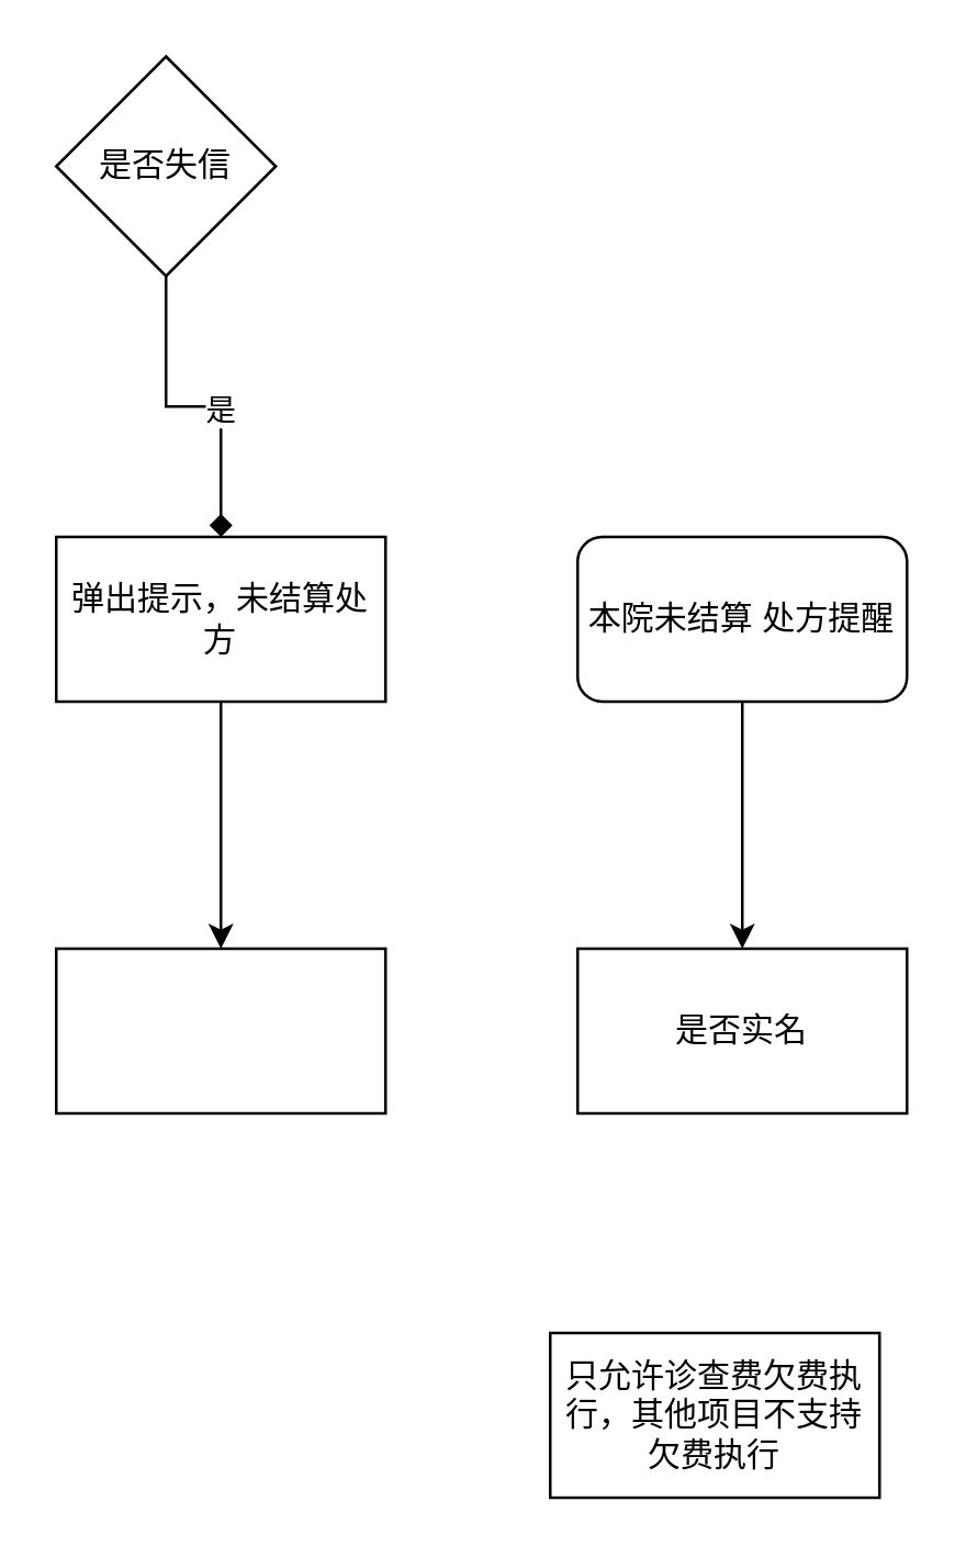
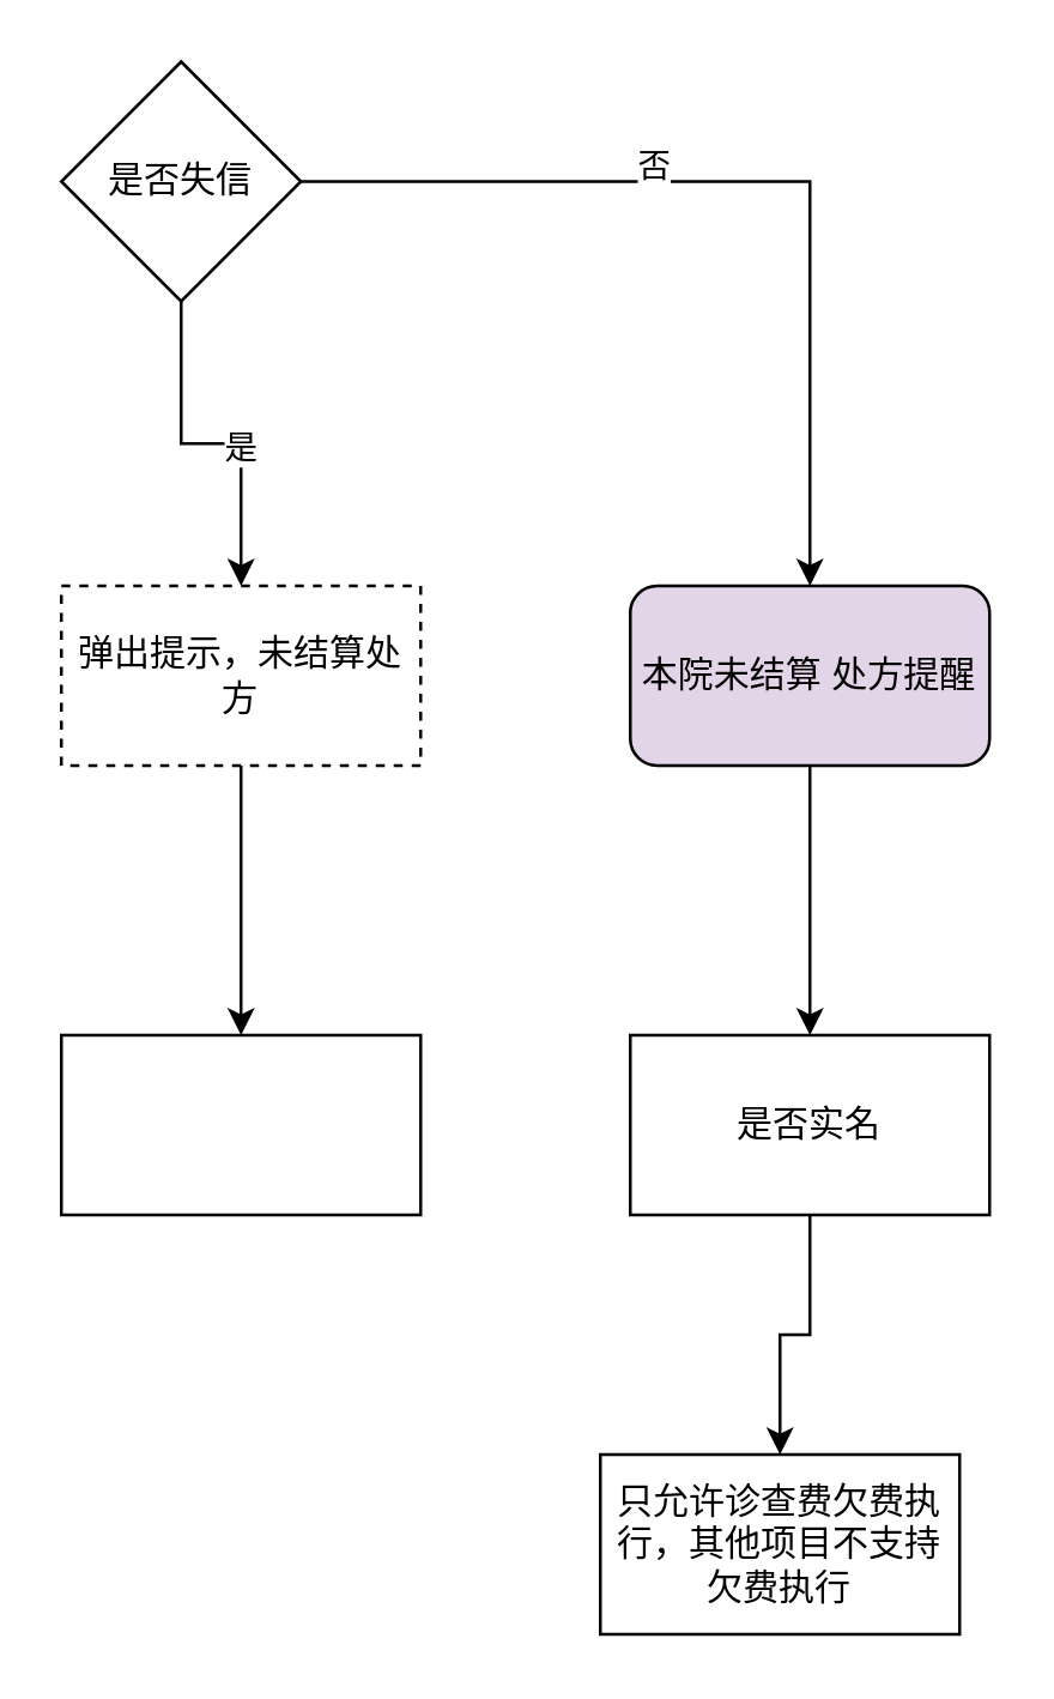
+ <mxCell id="4" value="" style="edgeStyle=orthogonalEdgeStyle;rounded=0;orthogonalLoop=1;jettySize=auto;html=1;" edge="1" parent="1" source="6" target="10"><mxGeometry relative="1" as="geometry" /></mxCell>
+ <mxCell id="5" value="否" style="edgeLabel;html=1;align=center;verticalAlign=middle;resizable=0;points=[];" vertex="1" connectable="0" parent="4"><mxGeometry x="-0.233" y="6" relative="1" as="geometry"><mxPoint as="offset" /></mxGeometry></mxCell>
- <mxCell id="2" style="edgeStyle=orthogonalEdgeStyle;rounded=0;orthogonalLoop=1;jettySize=auto;html=1;endArrow=diamond;" edge="1" parent="1" source="6" target="7"><mxGeometry relative="1" as="geometry" /></mxCell>
+ <mxCell id="2" style="edgeStyle=orthogonalEdgeStyle;rounded=0;orthogonalLoop=1;jettySize=auto;html=1;" edge="1" parent="1" source="6" target="7"><mxGeometry relative="1" as="geometry" /></mxCell>
- <mxCell id="7" value="弹出提示，未结算处方" style="whiteSpace=wrap;html=1;" vertex="1" parent="1"><mxGeometry x="20" y="195" width="120" height="60" as="geometry" /></mxCell>
+ <mxCell id="7" value="弹出提示，未结算处方" style="whiteSpace=wrap;html=1;dashed=1;" vertex="1" parent="1"><mxGeometry x="20" y="195" width="120" height="60" as="geometry" /></mxCell>
- <mxCell id="10" value="本院未结算 处方提醒" style="rounded=1;whiteSpace=wrap;html=1;" vertex="1" parent="1"><mxGeometry x="210" y="195" width="120" height="60" as="geometry" /></mxCell>
+ <mxCell id="10" value="本院未结算 处方提醒" style="rounded=1;whiteSpace=wrap;html=1;fillColor=#e1d5e7;" vertex="1" parent="1"><mxGeometry x="210" y="195" width="120" height="60" as="geometry" /></mxCell>
+ <mxCell id="12" value="" style="edgeStyle=orthogonalEdgeStyle;rounded=0;orthogonalLoop=1;jettySize=auto;html=1;" edge="1" parent="1" source="13" target="14"><mxGeometry relative="1" as="geometry" /></mxCell>
